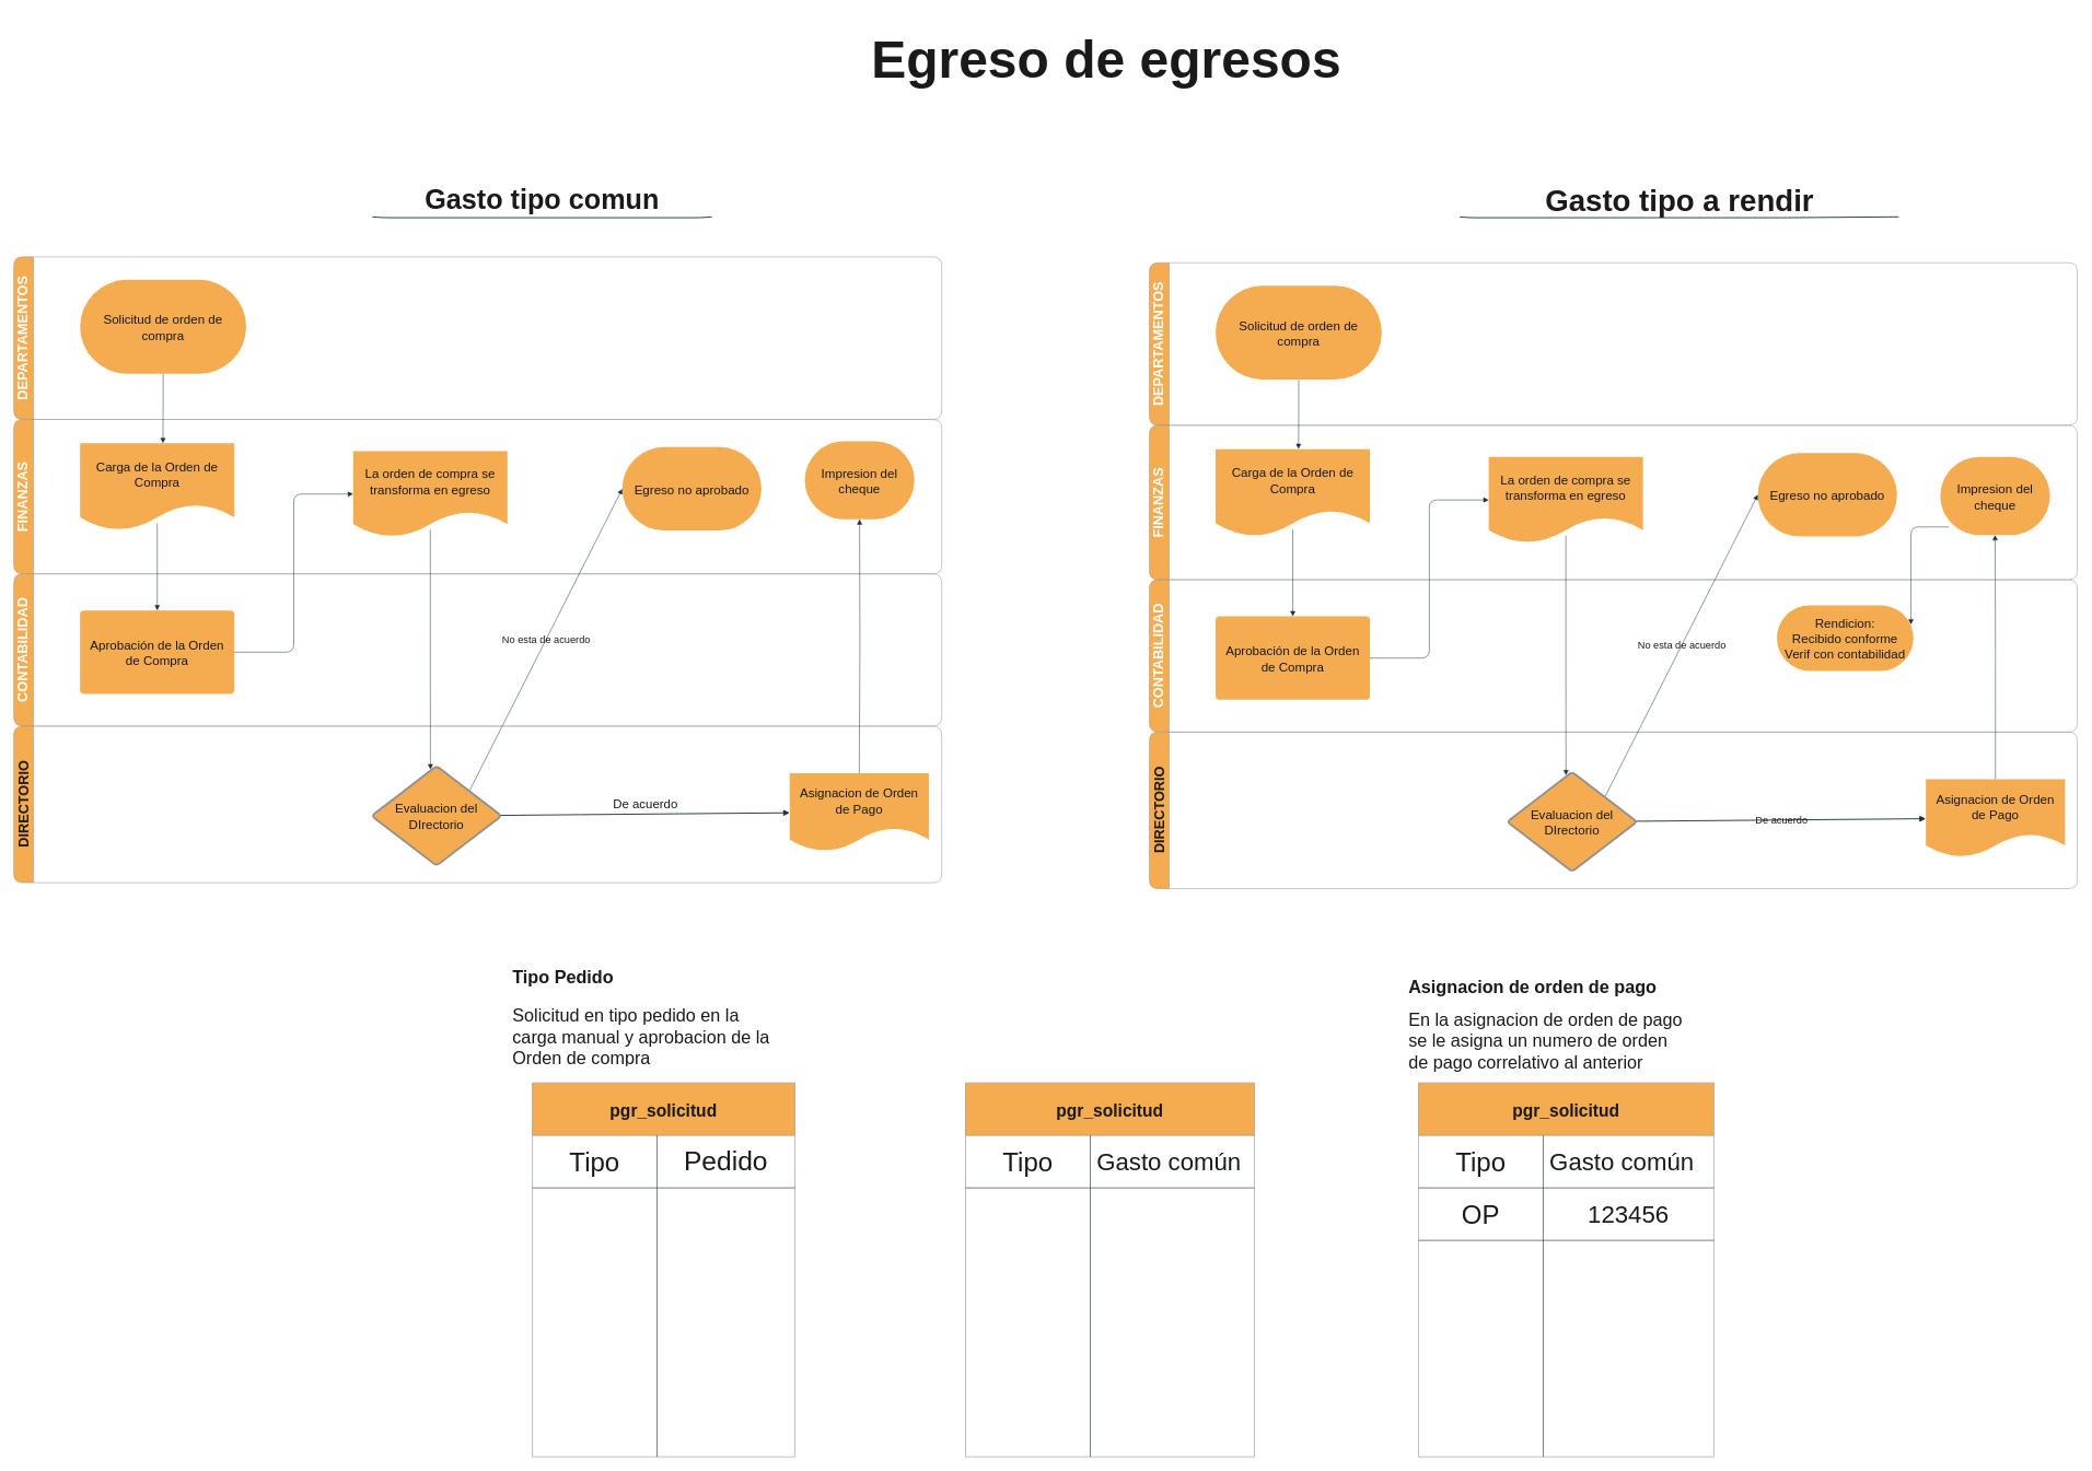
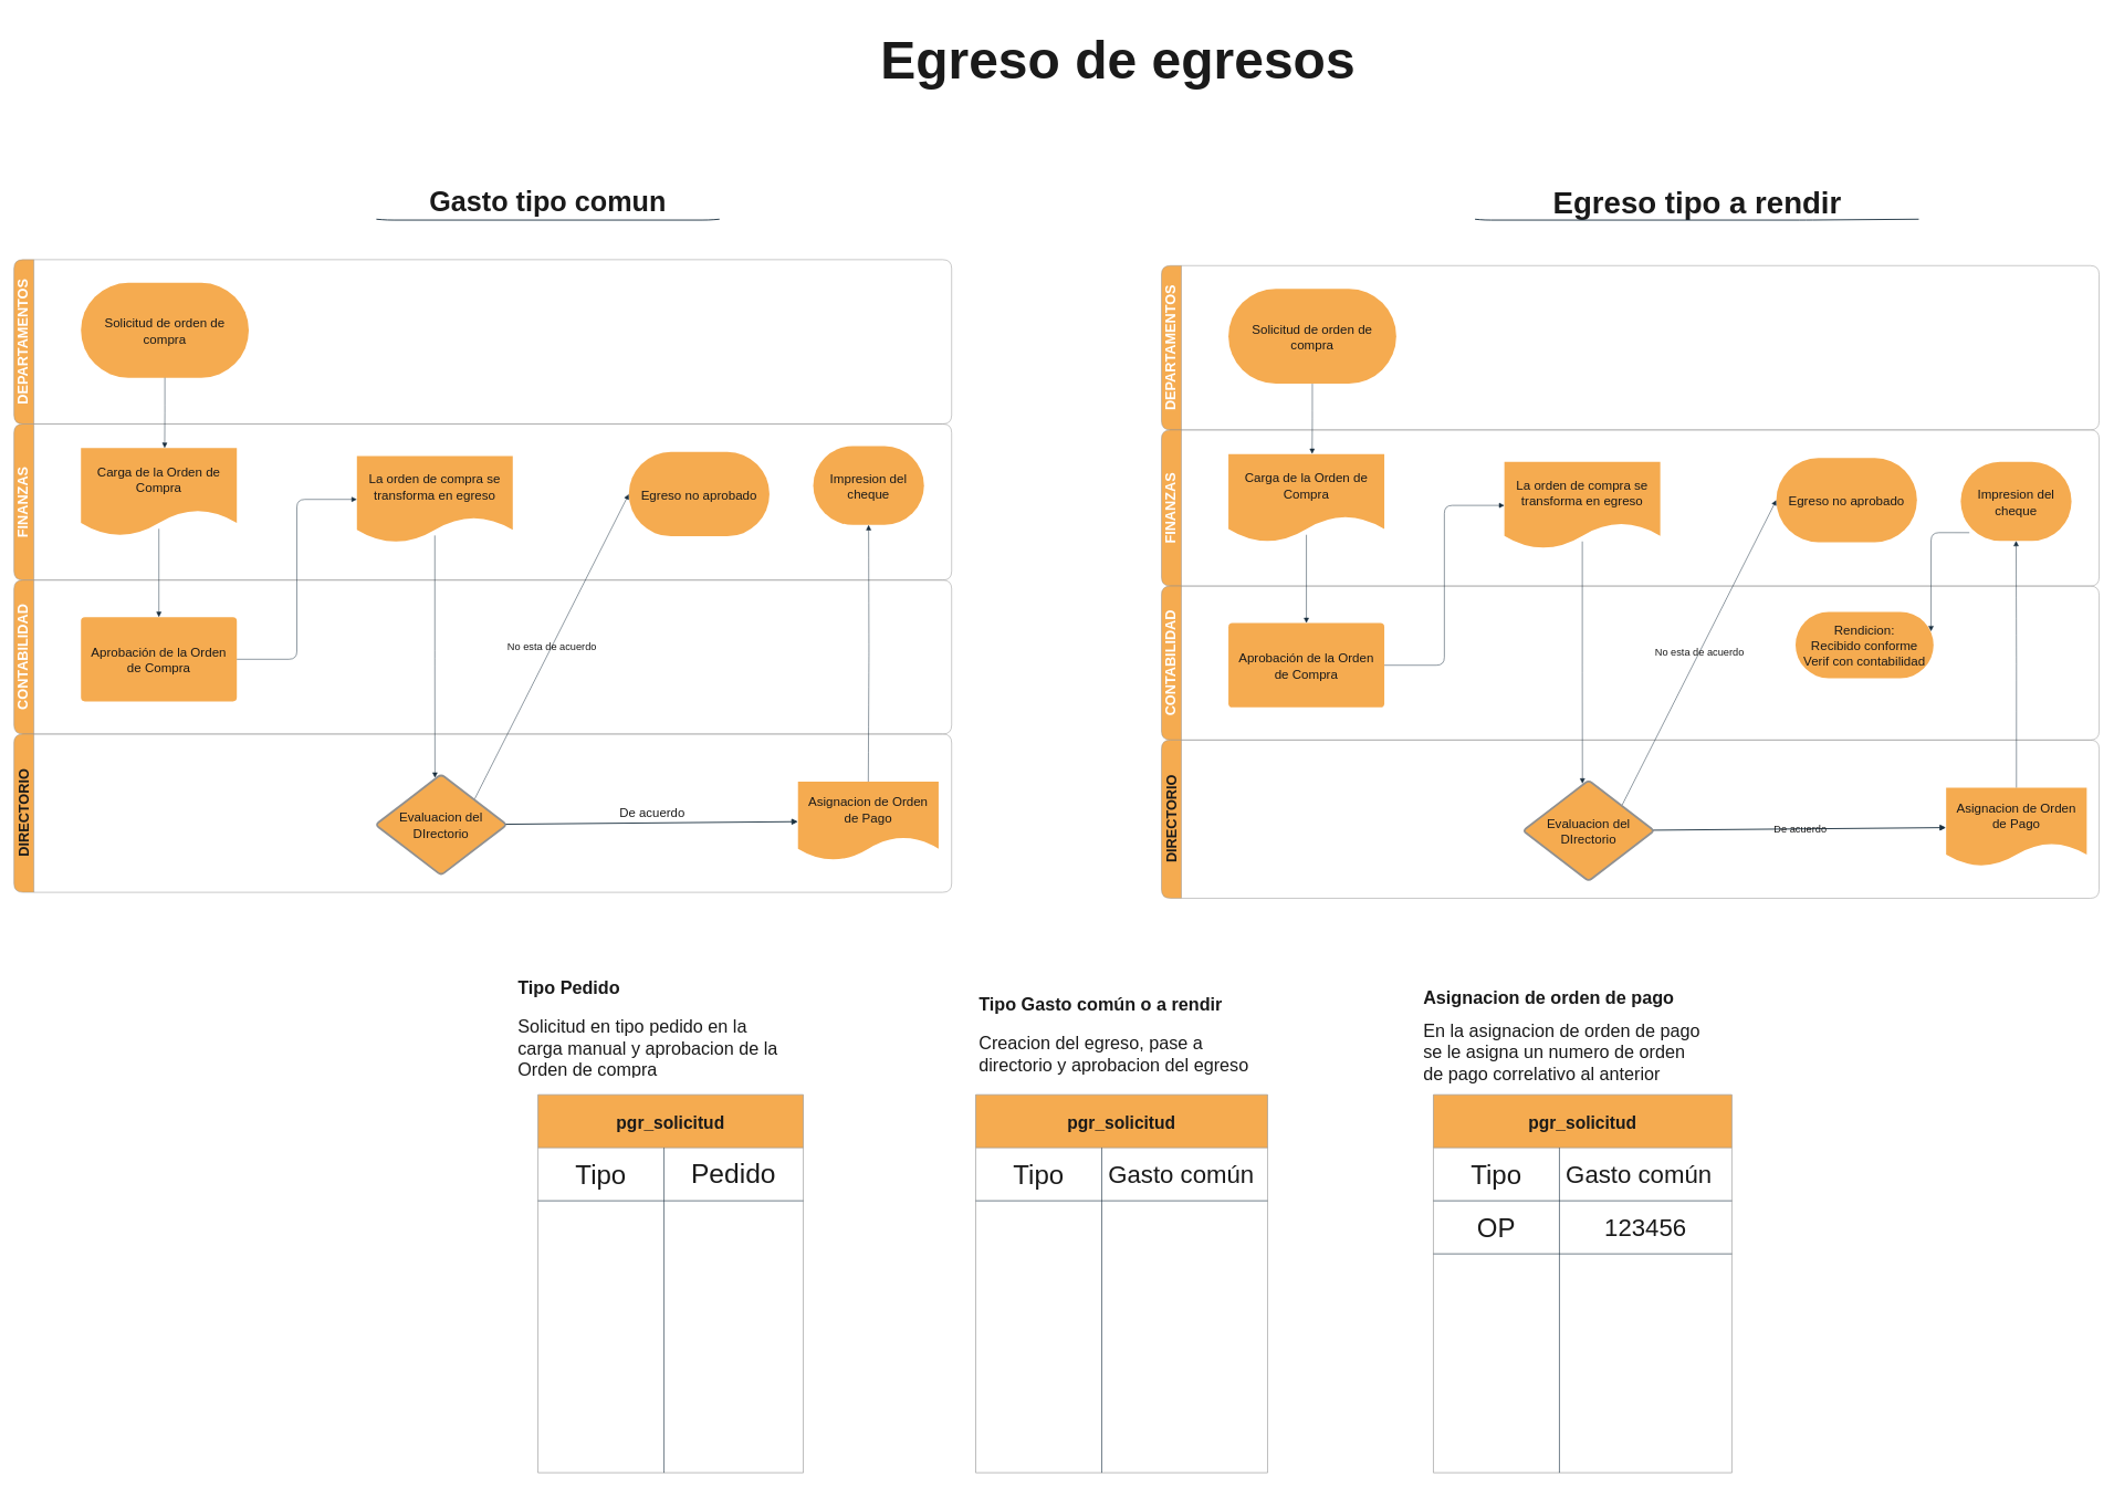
- <mxCell id="28" value="Gasto tipo a rendir" style="html=1;overflow=block;blockSpacing=1;whiteSpace=wrap;fontSize=46;fontColor=#1A1A1A;fontStyle=1;align=center;spacingLeft=12;spacingRight=12;spacing=3.8;strokeOpacity=0;fillOpacity=0;rounded=1;absoluteArcSize=1;arcSize=12;fillColor=#F5AB50;strokeWidth=1.5;lucidId=.8Prr7tWxnag;labelBackgroundColor=none;strokeColor=#909090;" parent="1" vertex="1"><mxGeometry x="2214.5" y="270" width="685.5" height="70" as="geometry" /></mxCell>
+ <mxCell id="28" value="Egreso tipo a rendir" style="html=1;overflow=block;blockSpacing=1;whiteSpace=wrap;fontSize=46;fontColor=#1A1A1A;fontStyle=1;align=center;spacingLeft=12;spacingRight=12;spacing=3.8;strokeOpacity=0;fillOpacity=0;rounded=1;absoluteArcSize=1;arcSize=12;fillColor=#F5AB50;strokeWidth=1.5;lucidId=.8Prr7tWxnag;labelBackgroundColor=none;strokeColor=#909090;" parent="1" vertex="1"><mxGeometry x="2214.5" y="270" width="685.5" height="70" as="geometry" /></mxCell>
+ <mxCell id="76" value="&lt;h1 style=&quot;font-size: 27px;&quot;&gt;&lt;font style=&quot;font-size: 27px;&quot;&gt;Tipo Gasto común o a rendir&lt;/font&gt;&lt;/h1&gt;&lt;p style=&quot;font-size: 27px;&quot;&gt;&lt;font style=&quot;font-size: 27px;&quot;&gt;Creacion del egreso, pase a directorio y aprobacion del egreso&lt;/font&gt;&lt;/p&gt;" style="text;html=1;strokeColor=none;fillColor=none;spacing=5;spacingTop=-20;whiteSpace=wrap;overflow=hidden;rounded=0;fontColor=#1A1A1A;" parent="1" vertex="1"><mxGeometry x="1470" y="1490" width="440" height="160" as="geometry" /></mxCell>
